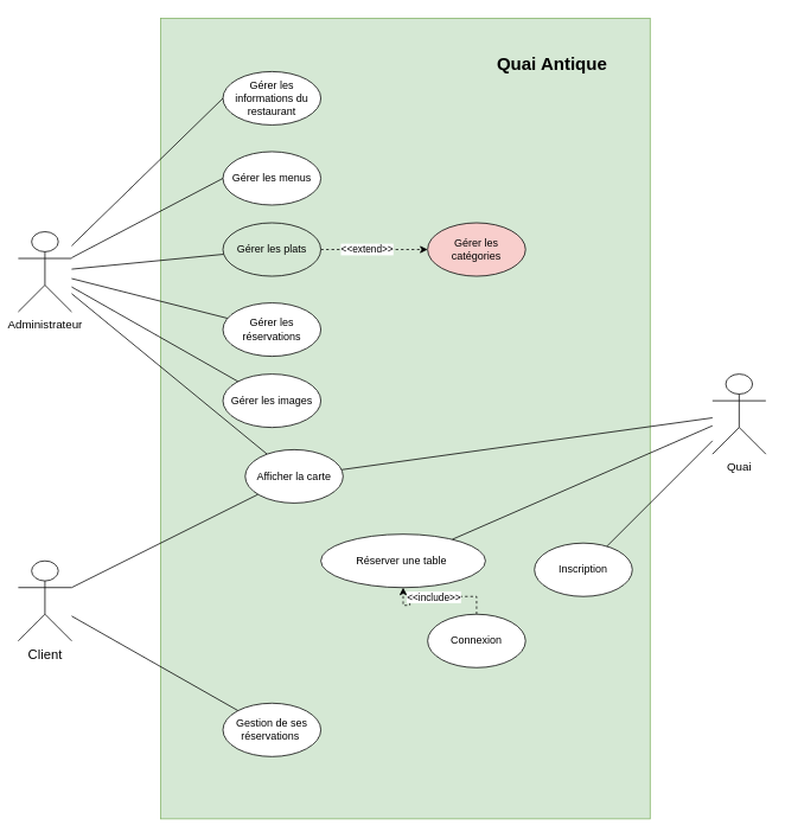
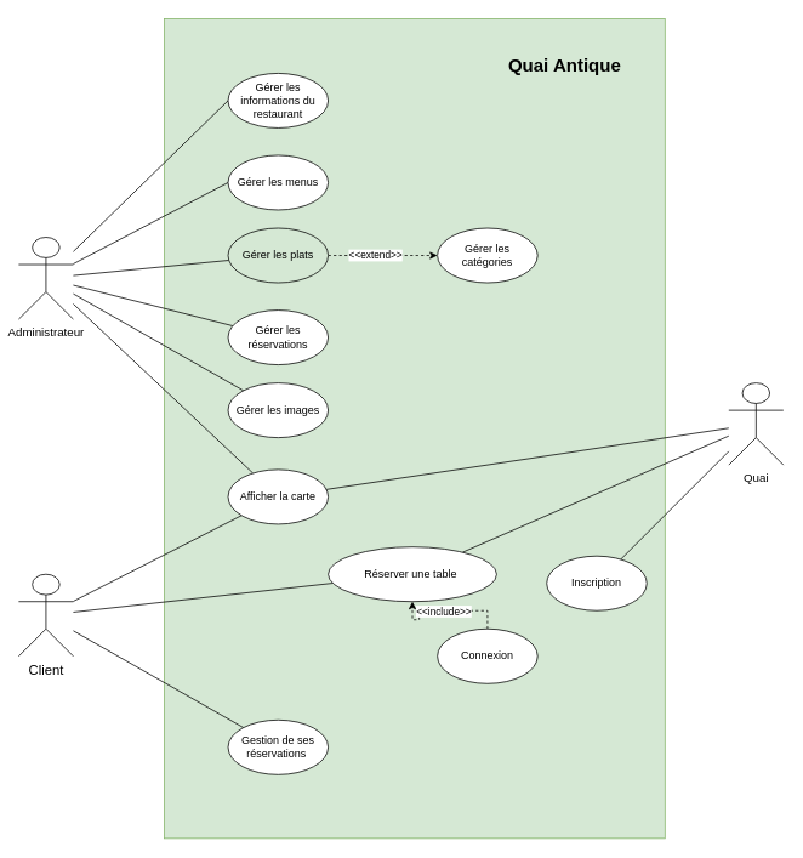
- <mxCell id="32" value="Gérer les catégories" style="ellipse;whiteSpace=wrap;html=1;fillColor=#f8cecc;" vertex="1" parent="1"><mxGeometry x="480" y="250" width="110" height="60" as="geometry" /></mxCell>
+ <mxCell id="32" value="Gérer les catégories" style="ellipse;whiteSpace=wrap;html=1;" vertex="1" parent="1"><mxGeometry x="480" y="250" width="110" height="60" as="geometry" /></mxCell>
- <mxCell id="25" value="Afficher la carte" style="ellipse;whiteSpace=wrap;html=1;" vertex="1" parent="1"><mxGeometry x="275" y="505" width="110" height="60" as="geometry" /></mxCell>
+ <mxCell id="25" value="Afficher la carte" style="ellipse;whiteSpace=wrap;html=1;" vertex="1" parent="1"><mxGeometry x="250" y="515" width="110" height="60" as="geometry" /></mxCell>
+ <mxCell id="12" style="rounded=0;orthogonalLoop=1;jettySize=auto;html=1;endArrow=none;startFill=0;" edge="1" parent="1" source="13" target="27"><mxGeometry relative="1" as="geometry" /></mxCell>
